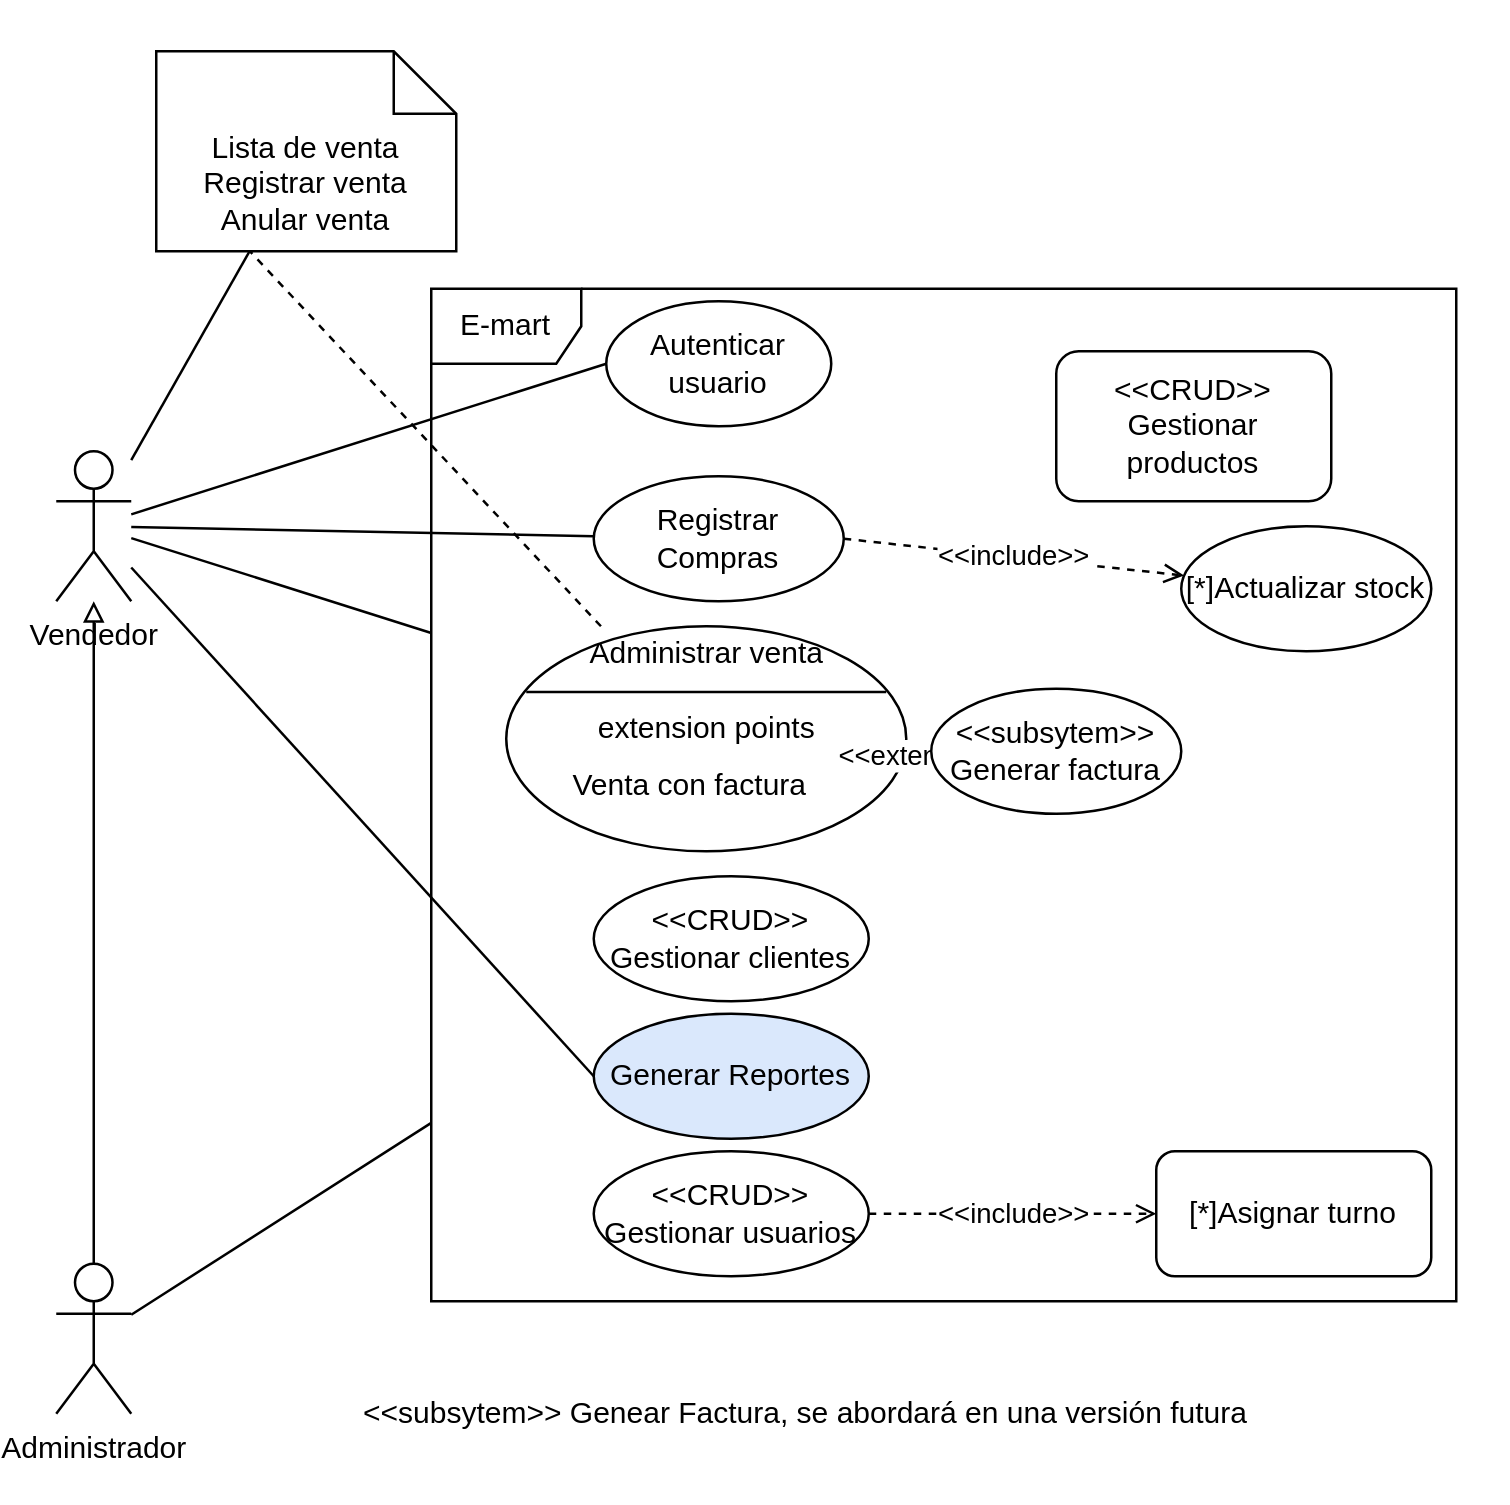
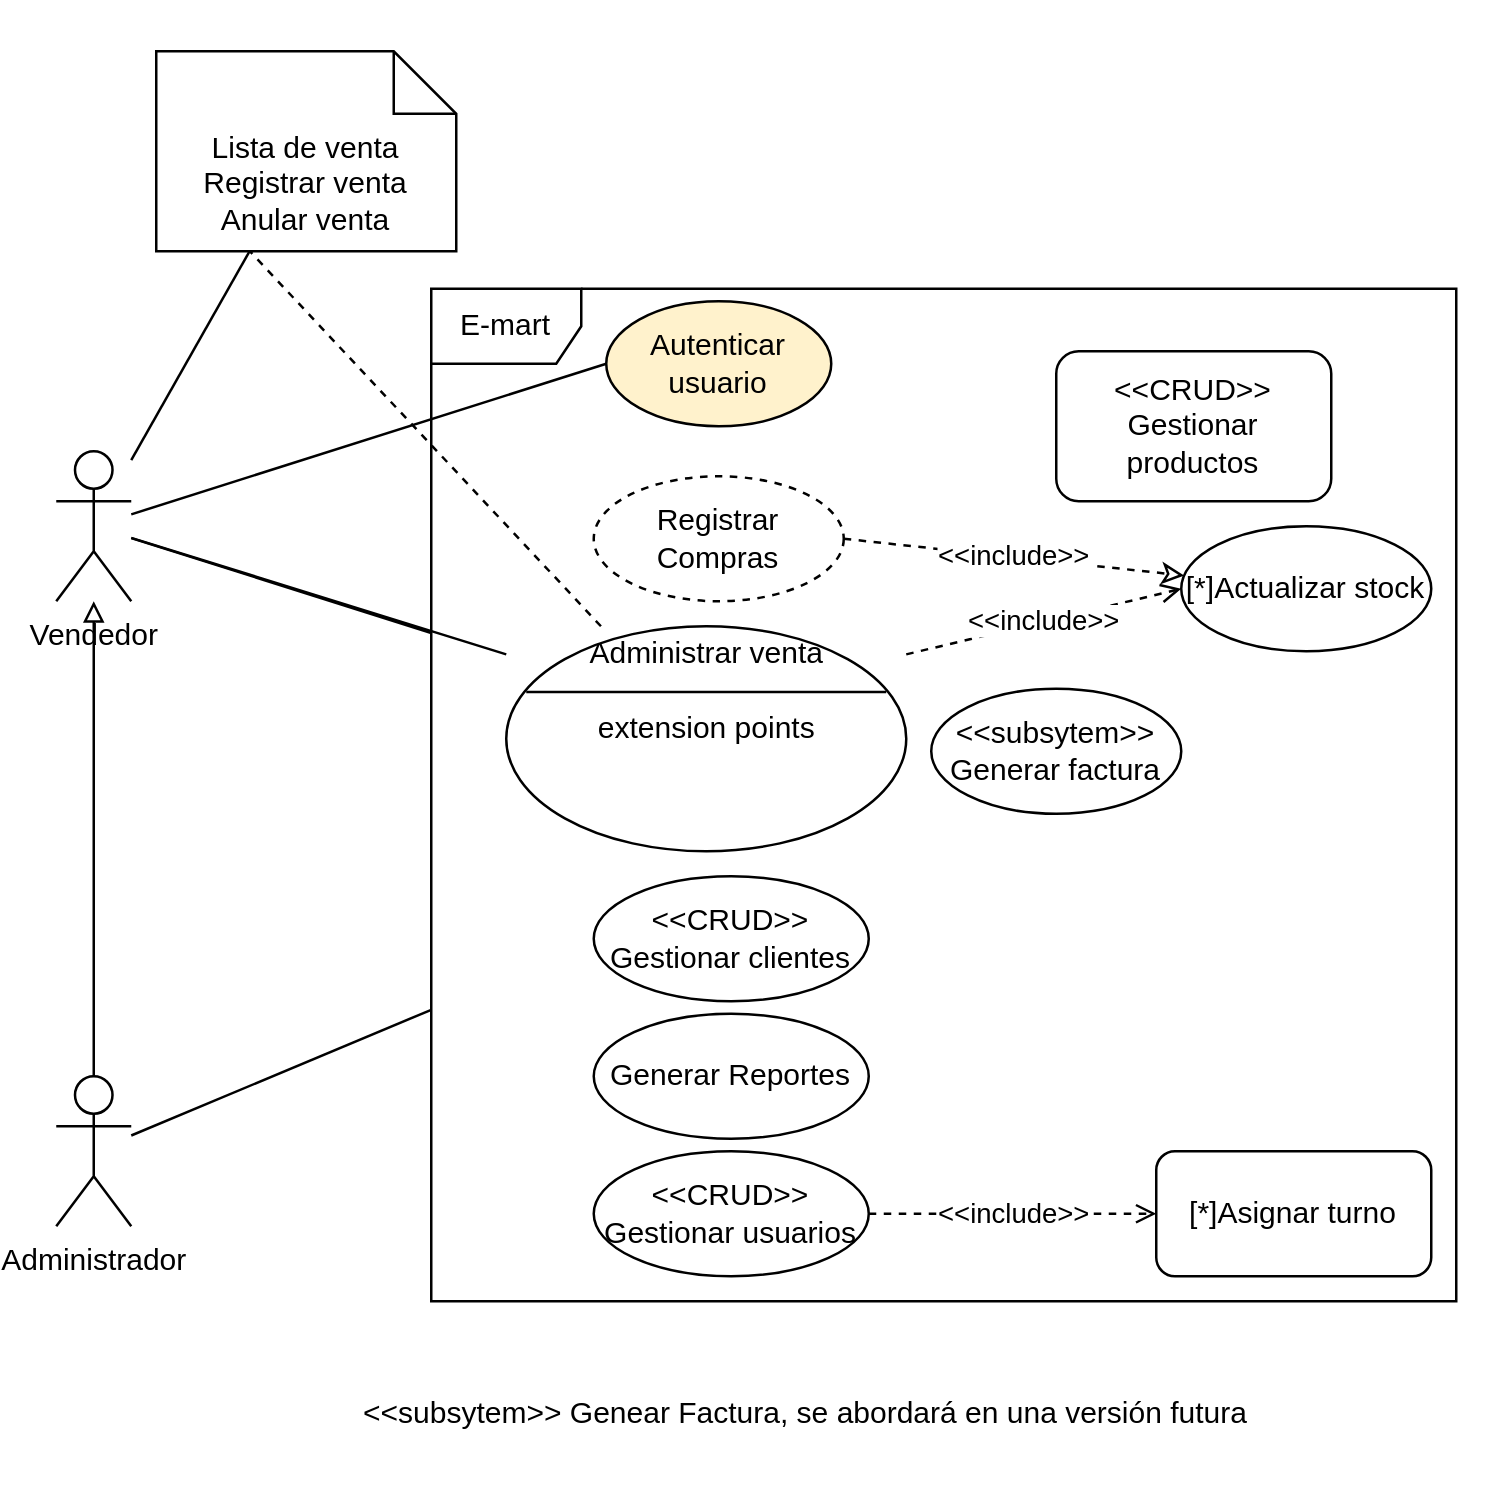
- <mxCell id="12" value="Autenticar usuario" style="ellipse;whiteSpace=wrap;html=1;" vertex="1" parent="1"><mxGeometry x="240" y="120" width="90" height="50" as="geometry" /></mxCell>
+ <mxCell id="12" value="Autenticar usuario" style="ellipse;whiteSpace=wrap;html=1;fillColor=#fff2cc;" vertex="1" parent="1"><mxGeometry x="240" y="120" width="90" height="50" as="geometry" /></mxCell>
- <mxCell id="6" style="edgeStyle=none;rounded=0;orthogonalLoop=1;jettySize=auto;html=1;endArrow=none;endFill=0;" edge="1" parent="1" source="8" target="15"><mxGeometry relative="1" as="geometry" /></mxCell>
+ <mxCell id="6" style="edgeStyle=none;rounded=0;orthogonalLoop=1;jettySize=auto;html=1;entryX=0;entryY=0.5;entryDx=0;entryDy=0;endArrow=none;endFill=0;" edge="1" parent="1" source="8" target="18"><mxGeometry relative="1" as="geometry" /></mxCell>
- <mxCell id="15" value="Registrar Compras" style="ellipse;whiteSpace=wrap;html=1;" vertex="1" parent="1"><mxGeometry x="235" y="190" width="100" height="50" as="geometry" /></mxCell>
+ <mxCell id="15" value="Registrar Compras" style="ellipse;whiteSpace=wrap;html=1;dashed=1;" vertex="1" parent="1"><mxGeometry x="235" y="190" width="100" height="50" as="geometry" /></mxCell>
- <mxCell id="14" value="&amp;lt;&amp;lt;include&amp;gt;&amp;gt;" style="edgeStyle=none;rounded=0;orthogonalLoop=1;jettySize=auto;html=1;endArrow=open;endFill=0;exitX=1;exitY=0.5;exitDx=0;exitDy=0;dashed=1;" edge="1" parent="1" source="15" target="23"><mxGeometry relative="1" as="geometry" /></mxCell>
+ <mxCell id="14" value="&amp;lt;&amp;lt;include&amp;gt;&amp;gt;" style="edgeStyle=none;rounded=0;orthogonalLoop=1;jettySize=auto;html=1;endArrow=classic;endFill=0;exitX=1;exitY=0.5;exitDx=0;exitDy=0;dashed=1;" edge="1" parent="1" source="15" target="23"><mxGeometry relative="1" as="geometry" /></mxCell>
+ <mxCell id="24" value="&amp;lt;&amp;lt;include&amp;gt;&amp;gt;" style="edgeStyle=none;rounded=0;orthogonalLoop=1;jettySize=auto;html=1;endArrow=open;endFill=0;exitX=1;exitY=0.5;exitDx=0;exitDy=0;dashed=1;entryX=0;entryY=0.5;entryDx=0;entryDy=0;" edge="1" parent="1" source="18" target="23"><mxGeometry relative="1" as="geometry"><mxPoint x="345" y="225" as="sourcePoint" /><mxPoint x="468.394" y="300.628" as="targetPoint" /></mxGeometry></mxCell>
- <mxCell id="7" style="edgeStyle=none;rounded=0;orthogonalLoop=1;jettySize=auto;html=1;entryX=0;entryY=0.5;entryDx=0;entryDy=0;endArrow=none;endFill=0;" edge="1" parent="1" source="8" target="28"><mxGeometry relative="1" as="geometry" /></mxCell>
- <mxCell id="25" value="&amp;lt;&amp;lt;extends&amp;gt;&amp;gt;" style="edgeStyle=none;rounded=0;orthogonalLoop=1;jettySize=auto;html=1;entryX=1;entryY=0;entryDx=0;entryDy=0;dashed=1;endArrow=open;endFill=0;" edge="1" parent="1" source="26" target="21"><mxGeometry relative="1" as="geometry" /></mxCell>
- <mxCell id="21" value="Venta con factura" style="text;html=1;align=left;verticalAlign=middle;rotatable=0;spacingLeft=25;" vertex="1" parent="17"><mxGeometry y="52.5" width="160" height="22.5" as="geometry" /></mxCell>
- <mxCell id="28" value="Generar Reportes" style="ellipse;whiteSpace=wrap;html=1;fillColor=#dae8fc;" vertex="1" parent="1"><mxGeometry x="235" y="405" width="110" height="50" as="geometry" /></mxCell>
+ <mxCell id="28" value="Generar Reportes" style="ellipse;whiteSpace=wrap;html=1;" vertex="1" parent="1"><mxGeometry x="235" y="405" width="110" height="50" as="geometry" /></mxCell>
- <mxCell id="11" value="Administrador" style="shape=umlActor;verticalLabelPosition=bottom;verticalAlign=top;html=1;" vertex="1" parent="1"><mxGeometry x="20" y="505" width="30" height="60" as="geometry" /></mxCell>
+ <mxCell id="11" value="Administrador" style="shape=umlActor;verticalLabelPosition=bottom;verticalAlign=top;html=1;" vertex="1" parent="1"><mxGeometry x="20" y="430" width="30" height="60" as="geometry" /></mxCell>
